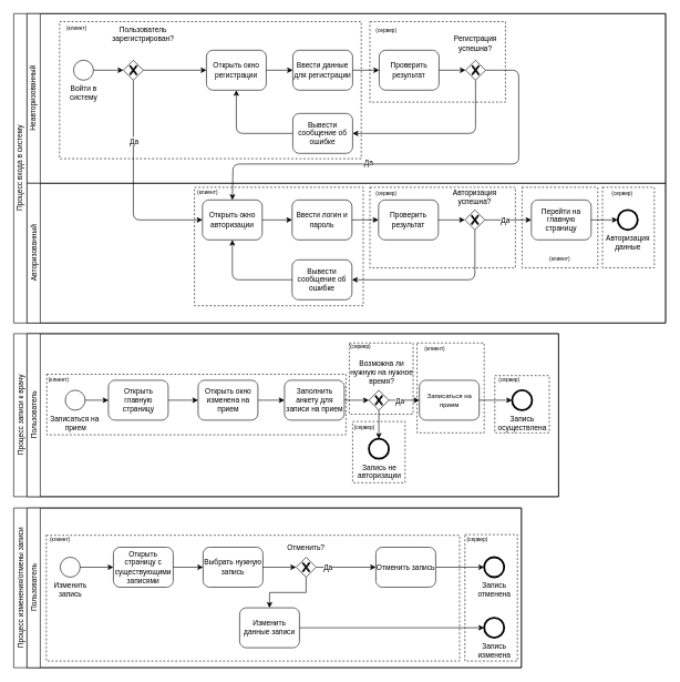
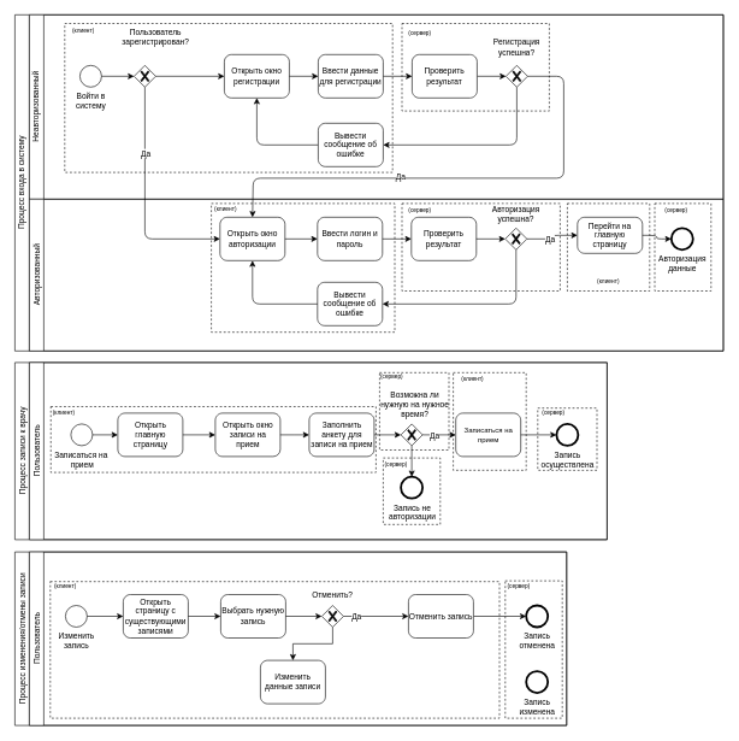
- <mxCell id="42" value="Перейти на главную страницу" style="points=[[0.25,0,0],[0.5,0,0],[0.75,0,0],[1,0.25,0],[1,0.5,0],[1,0.75,0],[0.75,1,0],[0.5,1,0],[0.25,1,0],[0,0.75,0],[0,0.5,0],[0,0.25,0]];shape=mxgraph.bpmn.task;whiteSpace=wrap;rectStyle=rounded;size=10;html=1;container=1;expand=0;collapsible=0;taskMarker=abstract;fontSize=11;" parent="24" vertex="1"><mxGeometry x="759" y="25" width="90" height="60" as="geometry" /></mxCell>
+ <mxCell id="42" value="Перейти на главную страницу" style="points=[[0.25,0,0],[0.5,0,0],[0.75,0,0],[1,0.25,0],[1,0.5,0],[1,0.75,0],[0.75,1,0],[0.5,1,0],[0.25,1,0],[0,0.75,0],[0,0.5,0],[0,0.25,0]];shape=mxgraph.bpmn.task;whiteSpace=wrap;rectStyle=rounded;size=10;html=1;container=1;expand=0;collapsible=0;taskMarker=abstract;fontSize=11;" parent="24" vertex="1"><mxGeometry x="759" y="25" width="90" height="50" as="geometry" /></mxCell>
- <mxCell id="65" value="Открыть окно изменена на &lt;br&gt;прием" style="points=[[0.25,0,0],[0.5,0,0],[0.75,0,0],[1,0.25,0],[1,0.5,0],[1,0.75,0],[0.75,1,0],[0.5,1,0],[0.25,1,0],[0,0.75,0],[0,0.5,0],[0,0.25,0]];shape=mxgraph.bpmn.task;whiteSpace=wrap;rectStyle=rounded;size=10;html=1;container=1;expand=0;collapsible=0;taskMarker=abstract;fontFamily=Helvetica;fontSize=11;" parent="54" vertex="1"><mxGeometry x="257.5" y="70" width="90" height="60" as="geometry" /></mxCell>
+ <mxCell id="65" value="Открыть окно записи на &lt;br&gt;прием" style="points=[[0.25,0,0],[0.5,0,0],[0.75,0,0],[1,0.25,0],[1,0.5,0],[1,0.75,0],[0.75,1,0],[0.5,1,0],[0.25,1,0],[0,0.75,0],[0,0.5,0],[0,0.25,0]];shape=mxgraph.bpmn.task;whiteSpace=wrap;rectStyle=rounded;size=10;html=1;container=1;expand=0;collapsible=0;taskMarker=abstract;fontFamily=Helvetica;fontSize=11;" parent="54" vertex="1"><mxGeometry x="257.5" y="70" width="90" height="60" as="geometry" /></mxCell>
- <mxCell id="100" style="edgeStyle=orthogonalEdgeStyle;rounded=0;orthogonalLoop=1;jettySize=auto;html=1;exitX=1;exitY=0.5;exitDx=0;exitDy=0;exitPerimeter=0;entryX=0;entryY=0.5;entryDx=0;entryDy=0;entryPerimeter=0;" parent="83" source="101" target="102" edge="1"><mxGeometry relative="1" as="geometry" /></mxCell>
